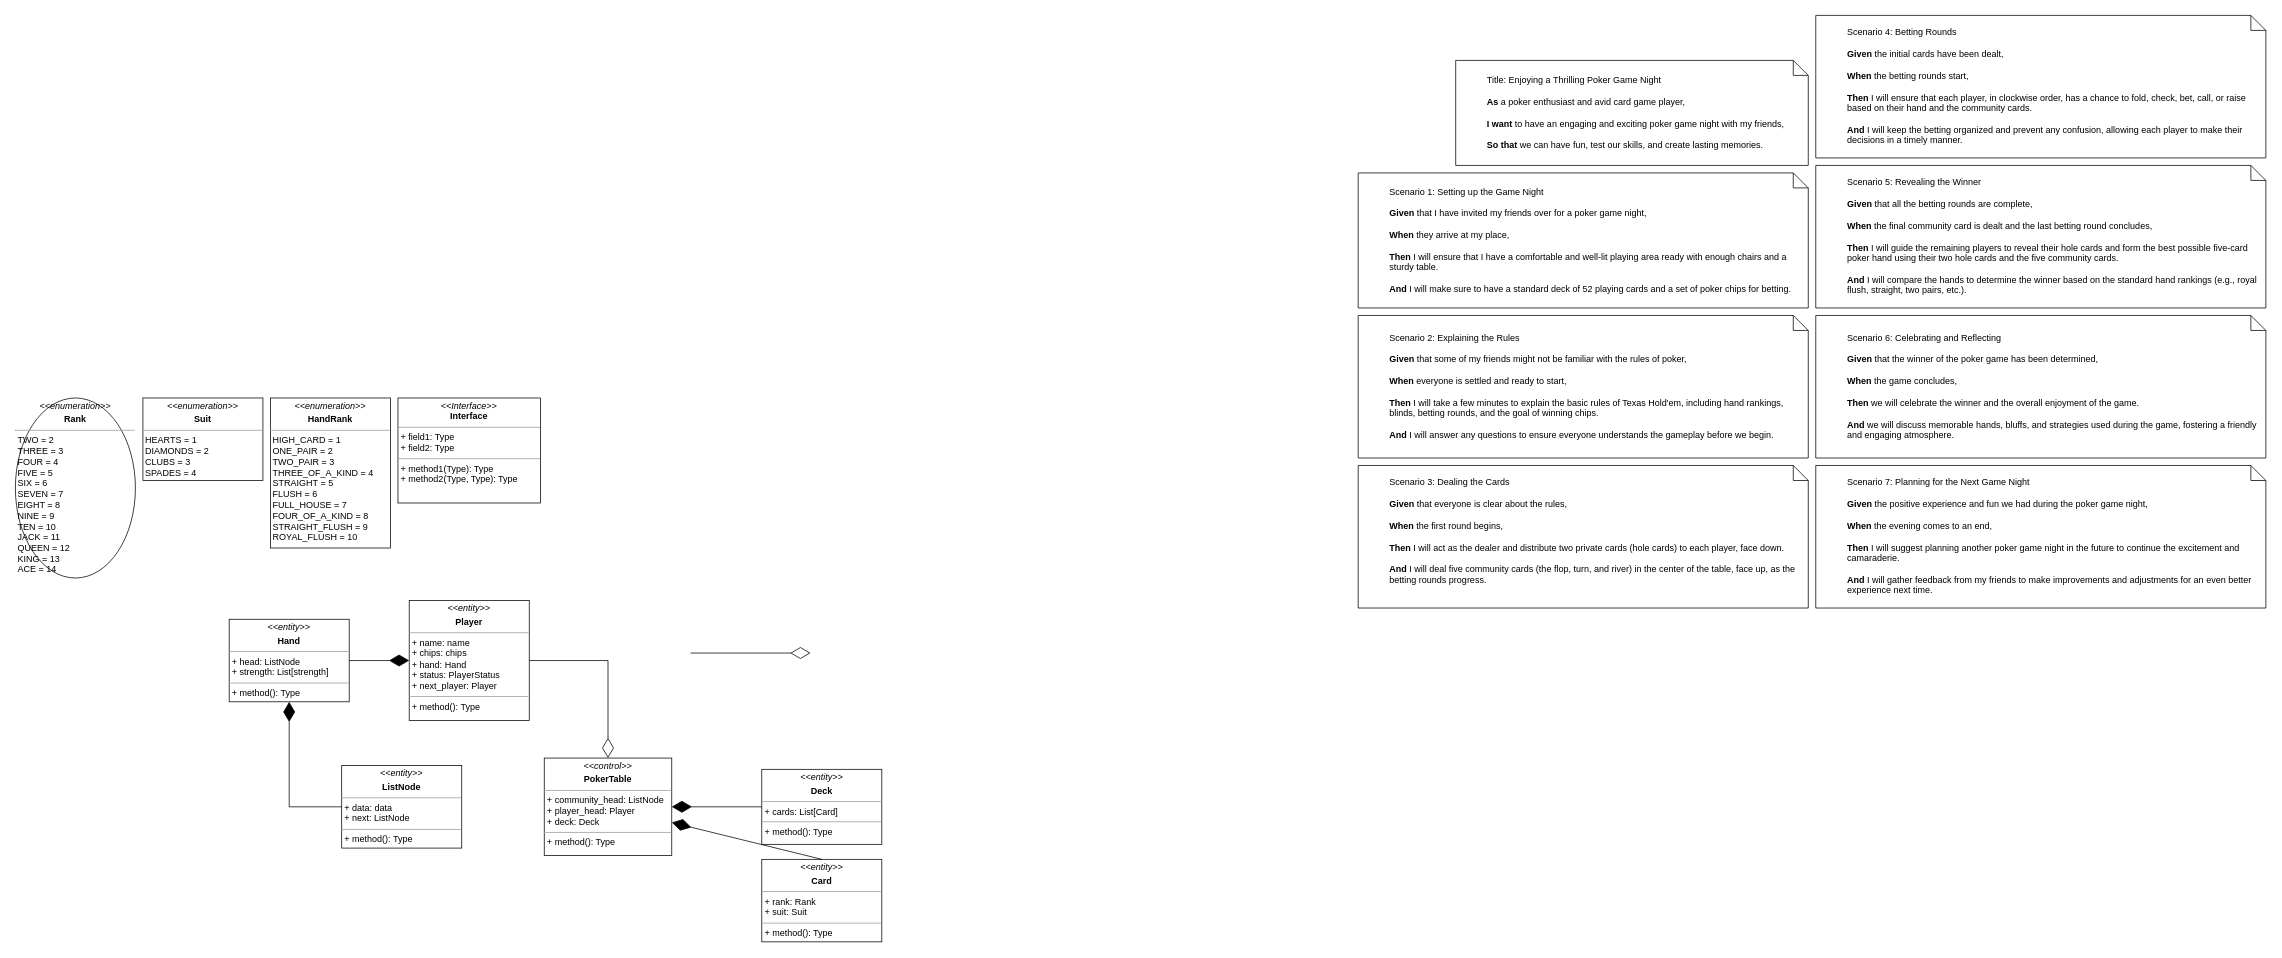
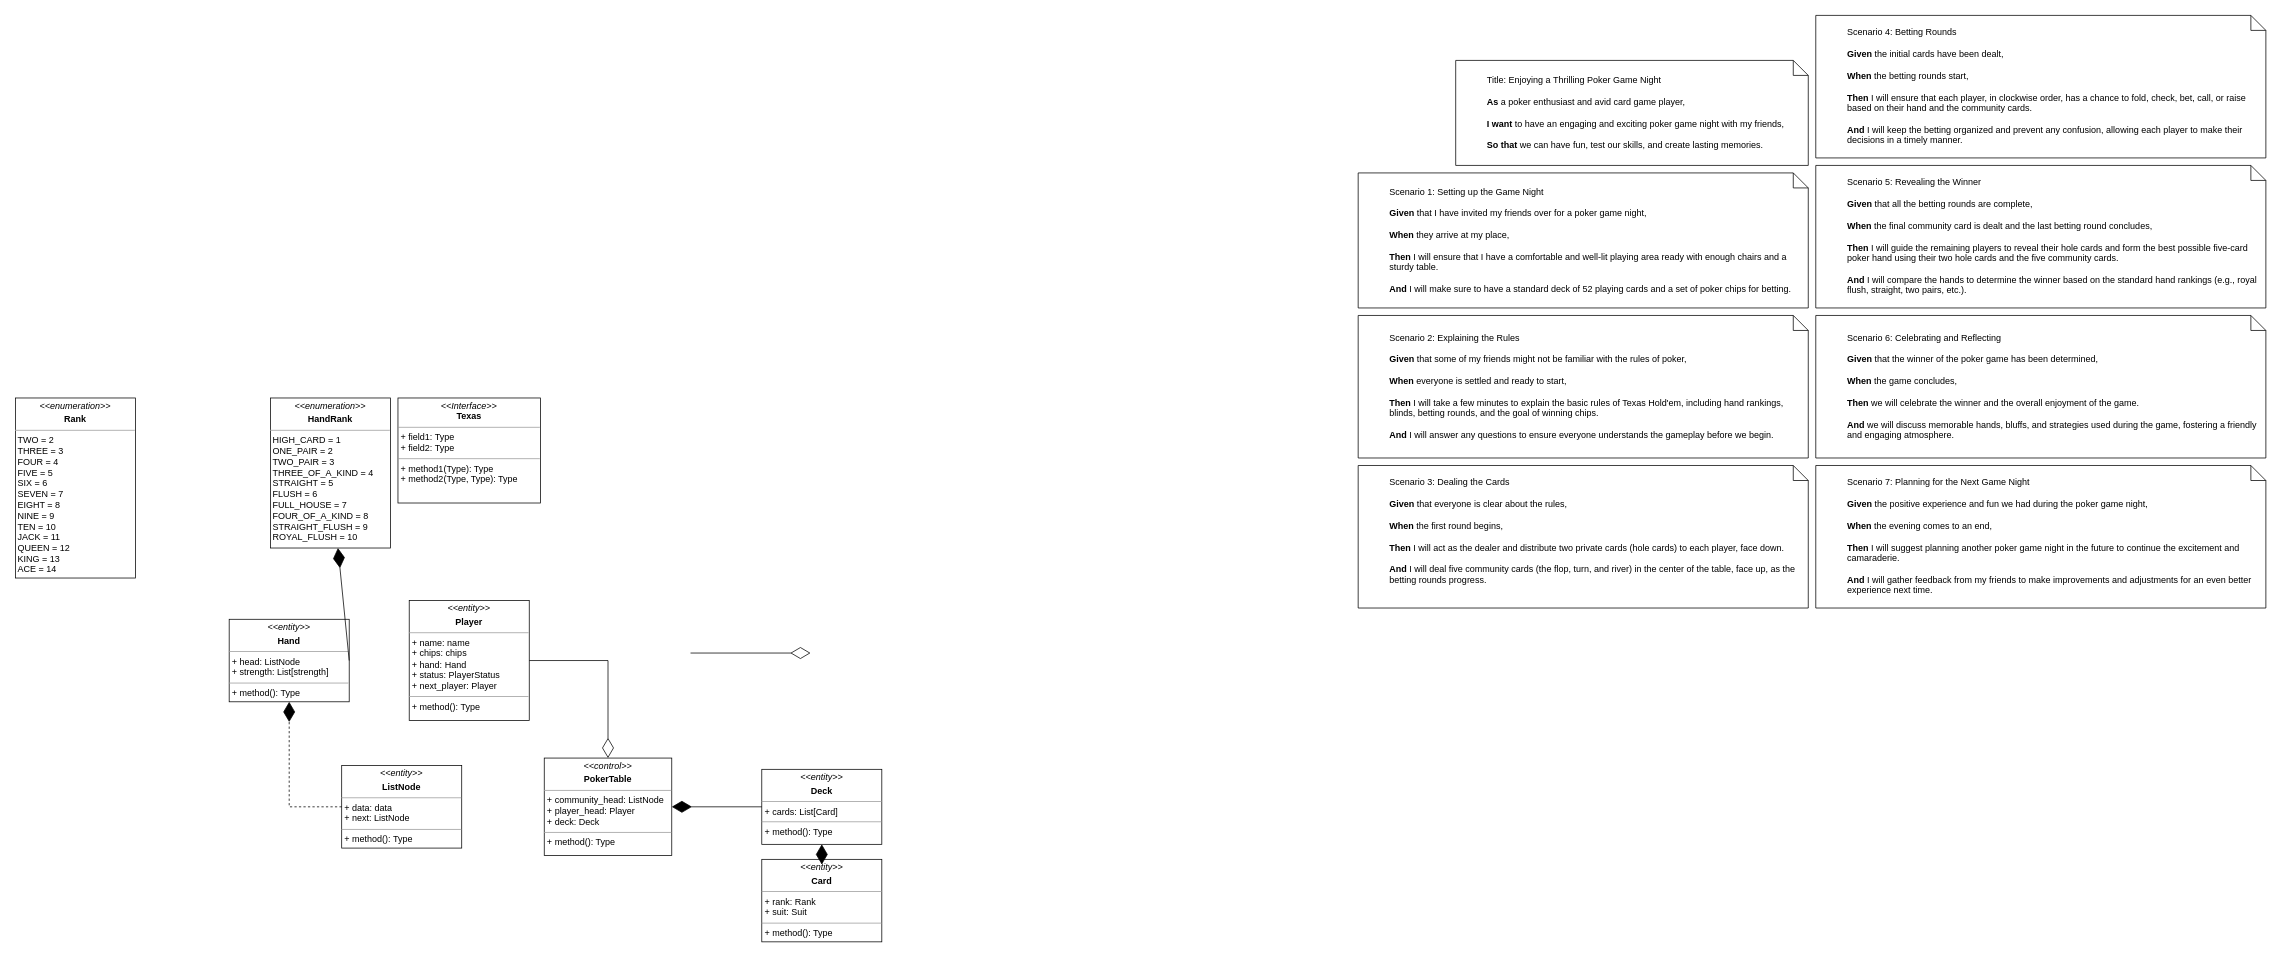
- <mxCell id="2" value="&lt;p style=&quot;margin:0px;margin-top:4px;text-align:center;&quot;&gt;&lt;i&gt;&amp;lt;&amp;lt;Interface&amp;gt;&amp;gt;&lt;/i&gt;&lt;br/&gt;&lt;b&gt;Interface&lt;/b&gt;&lt;/p&gt;&lt;hr size=&quot;1&quot;/&gt;&lt;p style=&quot;margin:0px;margin-left:4px;&quot;&gt;+ field1: Type&lt;br/&gt;+ field2: Type&lt;/p&gt;&lt;hr size=&quot;1&quot;/&gt;&lt;p style=&quot;margin:0px;margin-left:4px;&quot;&gt;+ method1(Type): Type&lt;br/&gt;+ method2(Type, Type): Type&lt;/p&gt;" style="verticalAlign=top;align=left;overflow=fill;fontSize=12;fontFamily=Helvetica;html=1;whiteSpace=wrap;" parent="1" vertex="1"><mxGeometry x="530" y="530" width="190" height="140" as="geometry" /></mxCell>
+ <mxCell id="2" value="&lt;p style=&quot;margin:0px;margin-top:4px;text-align:center;&quot;&gt;&lt;i&gt;&amp;lt;&amp;lt;Interface&amp;gt;&amp;gt;&lt;/i&gt;&lt;br/&gt;&lt;b&gt;Texas&lt;/b&gt;&lt;/p&gt;&lt;hr size=&quot;1&quot;/&gt;&lt;p style=&quot;margin:0px;margin-left:4px;&quot;&gt;+ field1: Type&lt;br/&gt;+ field2: Type&lt;/p&gt;&lt;hr size=&quot;1&quot;/&gt;&lt;p style=&quot;margin:0px;margin-left:4px;&quot;&gt;+ method1(Type): Type&lt;br/&gt;+ method2(Type, Type): Type&lt;/p&gt;" style="verticalAlign=top;align=left;overflow=fill;fontSize=12;fontFamily=Helvetica;html=1;whiteSpace=wrap;" parent="1" vertex="1"><mxGeometry x="530" y="530" width="190" height="140" as="geometry" /></mxCell>
- <mxCell id="8" value="&lt;p style=&quot;margin:0px;margin-top:4px;text-align:center;&quot;&gt;&lt;i style=&quot;border-color: var(--border-color);&quot;&gt;&amp;lt;&amp;lt;enumeration&amp;gt;&amp;gt;&lt;/i&gt;&lt;b style=&quot;&quot;&gt;&lt;br&gt;&lt;/b&gt;&lt;/p&gt;&lt;p style=&quot;margin:0px;margin-top:4px;text-align:center;&quot;&gt;&lt;b&gt;Suit&lt;/b&gt;&lt;/p&gt;&lt;hr size=&quot;1&quot;&gt;&amp;nbsp;HEARTS = 1&lt;br style=&quot;border-color: var(--border-color);&quot;&gt;&amp;nbsp;DIAMONDS = 2&lt;br style=&quot;border-color: var(--border-color);&quot;&gt;&amp;nbsp;CLUBS = 3&lt;br style=&quot;border-color: var(--border-color);&quot;&gt;&amp;nbsp;SPADES = 4&lt;br&gt;&lt;br&gt;&lt;br&gt;&lt;p style=&quot;margin:0px;margin-left:4px;&quot;&gt;&lt;/p&gt;" style="verticalAlign=top;align=left;overflow=fill;fontSize=12;fontFamily=Helvetica;html=1;whiteSpace=wrap;" parent="1" vertex="1"><mxGeometry x="190" y="530" width="160" height="110" as="geometry" /></mxCell>
- <mxCell id="6" value="&lt;p style=&quot;margin:0px;margin-top:4px;text-align:center;&quot;&gt;&lt;i style=&quot;border-color: var(--border-color);&quot;&gt;&amp;lt;&amp;lt;enumeration&amp;gt;&amp;gt;&lt;/i&gt;&lt;b style=&quot;&quot;&gt;&lt;br&gt;&lt;/b&gt;&lt;/p&gt;&lt;p style=&quot;margin:0px;margin-top:4px;text-align:center;&quot;&gt;&lt;b&gt;Rank&lt;/b&gt;&lt;/p&gt;&lt;hr size=&quot;1&quot;&gt;&amp;nbsp;TWO = 2&lt;br&gt;&amp;nbsp;THREE = 3&lt;br&gt;&amp;nbsp;FOUR = 4&lt;br&gt;&amp;nbsp;FIVE = 5&lt;br&gt;&amp;nbsp;SIX = 6&lt;br&gt;&amp;nbsp;SEVEN = 7&lt;br&gt;&amp;nbsp;EIGHT = 8&lt;br&gt;&amp;nbsp;NINE = 9&lt;br&gt;&amp;nbsp;TEN = 10&lt;br&gt;&amp;nbsp;JACK = 11&lt;br&gt;&amp;nbsp;QUEEN = 12&lt;br&gt;&amp;nbsp;KING = 13&lt;br&gt;&amp;nbsp;ACE = 14&lt;br&gt;&lt;br&gt;&lt;p style=&quot;margin:0px;margin-left:4px;&quot;&gt;&lt;/p&gt;" style="ellipse;verticalAlign=top;align=left;overflow=fill;fontSize=12;fontFamily=Helvetica;html=1;whiteSpace=wrap;" parent="1" vertex="1"><mxGeometry x="20" y="530" width="160" height="240" as="geometry" /></mxCell>
+ <mxCell id="6" value="&lt;p style=&quot;margin:0px;margin-top:4px;text-align:center;&quot;&gt;&lt;i style=&quot;border-color: var(--border-color);&quot;&gt;&amp;lt;&amp;lt;enumeration&amp;gt;&amp;gt;&lt;/i&gt;&lt;b style=&quot;&quot;&gt;&lt;br&gt;&lt;/b&gt;&lt;/p&gt;&lt;p style=&quot;margin:0px;margin-top:4px;text-align:center;&quot;&gt;&lt;b&gt;Rank&lt;/b&gt;&lt;/p&gt;&lt;hr size=&quot;1&quot;&gt;&amp;nbsp;TWO = 2&lt;br&gt;&amp;nbsp;THREE = 3&lt;br&gt;&amp;nbsp;FOUR = 4&lt;br&gt;&amp;nbsp;FIVE = 5&lt;br&gt;&amp;nbsp;SIX = 6&lt;br&gt;&amp;nbsp;SEVEN = 7&lt;br&gt;&amp;nbsp;EIGHT = 8&lt;br&gt;&amp;nbsp;NINE = 9&lt;br&gt;&amp;nbsp;TEN = 10&lt;br&gt;&amp;nbsp;JACK = 11&lt;br&gt;&amp;nbsp;QUEEN = 12&lt;br&gt;&amp;nbsp;KING = 13&lt;br&gt;&amp;nbsp;ACE = 14&lt;br&gt;&lt;br&gt;&lt;p style=&quot;margin:0px;margin-left:4px;&quot;&gt;&lt;/p&gt;" style="verticalAlign=top;align=left;overflow=fill;fontSize=12;fontFamily=Helvetica;html=1;whiteSpace=wrap;" parent="1" vertex="1"><mxGeometry x="20" y="530" width="160" height="240" as="geometry" /></mxCell>
- <mxCell id="15" value="" style="endArrow=diamondThin;endFill=1;endSize=24;html=1;rounded=0;entryX=0;entryY=0.5;entryDx=0;entryDy=0;exitX=1;exitY=0.5;exitDx=0;exitDy=0;" parent="1" source="11" target="4" edge="1"><mxGeometry width="160" relative="1" as="geometry"><mxPoint x="435" y="1195" as="sourcePoint" /><mxPoint x="595" y="1195" as="targetPoint" /></mxGeometry></mxCell>
+ <mxCell id="15" value="" style="endArrow=diamondThin;endFill=1;endSize=24;html=1;rounded=0;exitX=1;exitY=0.5;exitDx=0;exitDy=0;" parent="1" source="11" target="9" edge="1"><mxGeometry width="160" relative="1" as="geometry"><mxPoint x="435" y="1195" as="sourcePoint" /><mxPoint x="595" y="1195" as="targetPoint" /></mxGeometry></mxCell>
- <mxCell id="18" value="" style="endArrow=diamondThin;endFill=1;endSize=24;html=1;rounded=0;entryX=0.5;entryY=1;entryDx=0;entryDy=0;exitX=0;exitY=0.5;exitDx=0;exitDy=0;" edge="1" parent="1" source="7" target="11"><mxGeometry width="160" relative="1" as="geometry"><mxPoint x="455" y="1010" as="sourcePoint" /><mxPoint x="545" y="1010" as="targetPoint" /><Array as="points"><mxPoint x="385" y="1075" /></Array></mxGeometry></mxCell>
+ <mxCell id="18" value="" style="endArrow=diamondThin;endFill=1;endSize=24;html=1;rounded=0;entryX=0.5;entryY=1;entryDx=0;entryDy=0;exitX=0;exitY=0.5;exitDx=0;exitDy=0;dashed=1;" edge="1" parent="1" source="7" target="11"><mxGeometry width="160" relative="1" as="geometry"><mxPoint x="455" y="1010" as="sourcePoint" /><mxPoint x="545" y="1010" as="targetPoint" /><Array as="points"><mxPoint x="385" y="1075" /></Array></mxGeometry></mxCell>
- <mxCell id="13" value="" style="endArrow=diamondThin;endFill=1;endSize=24;html=1;rounded=0;exitX=0.5;exitY=0;exitDx=0;exitDy=0;" parent="1" source="12" target="3" edge="1"><mxGeometry width="160" relative="1" as="geometry"><mxPoint x="1040" y="1270" as="sourcePoint" /><mxPoint x="1120" y="1250" as="targetPoint" /></mxGeometry></mxCell>
+ <mxCell id="13" value="" style="endArrow=diamondThin;endFill=1;endSize=24;html=1;rounded=0;exitX=0.5;exitY=0;exitDx=0;exitDy=0;entryX=0.5;entryY=1;entryDx=0;entryDy=0;" parent="1" source="12" target="10" edge="1"><mxGeometry width="160" relative="1" as="geometry"><mxPoint x="1040" y="1270" as="sourcePoint" /><mxPoint x="1120" y="1250" as="targetPoint" /></mxGeometry></mxCell>
